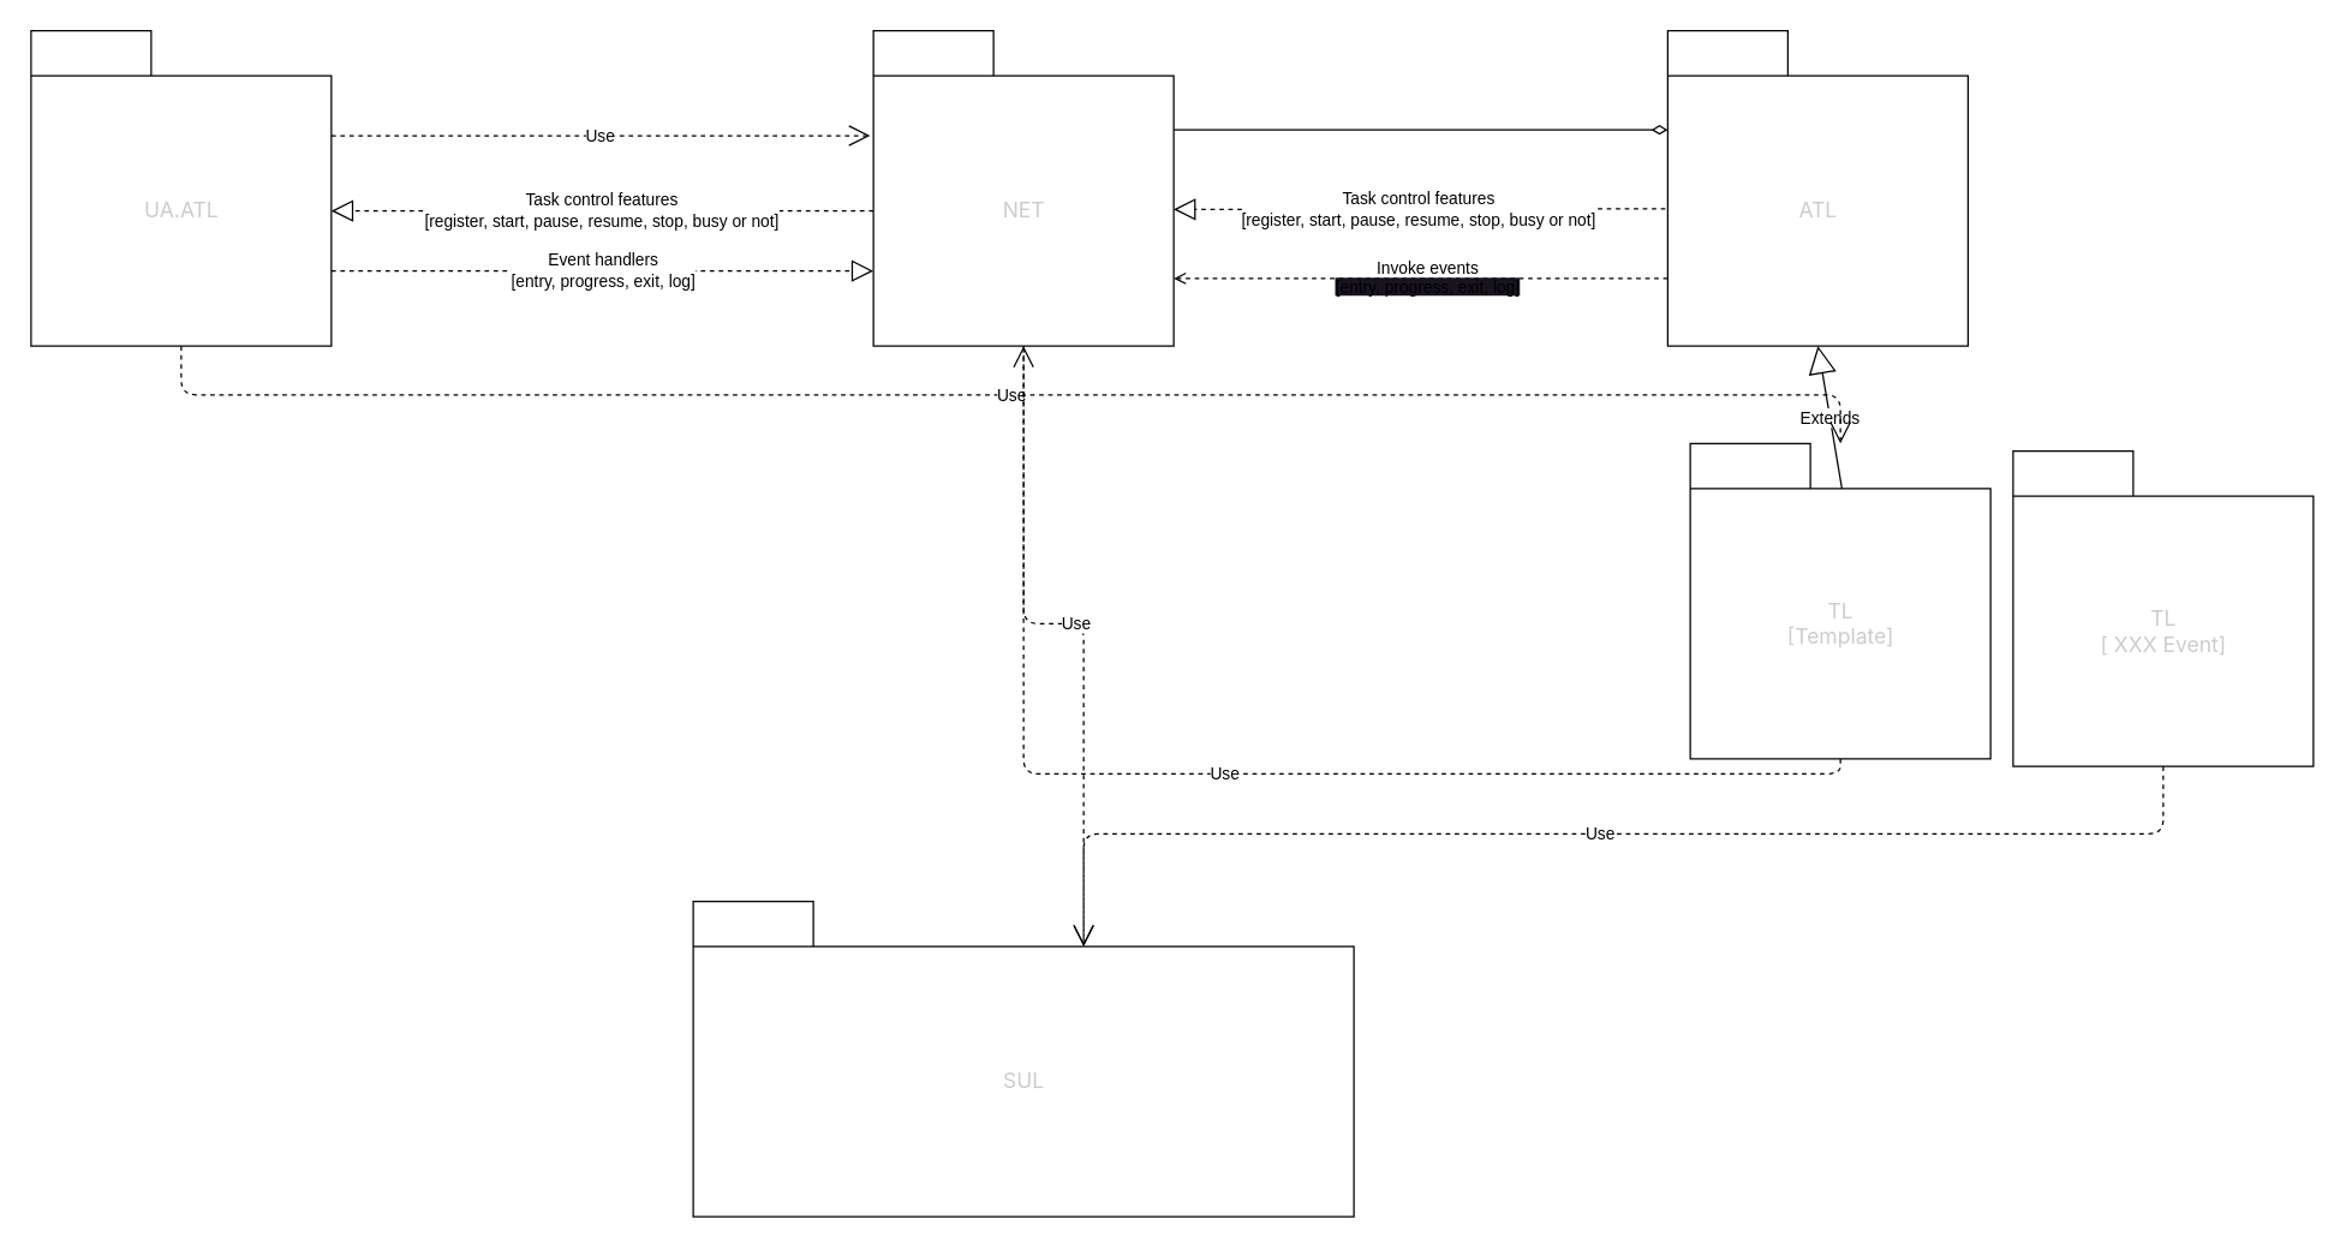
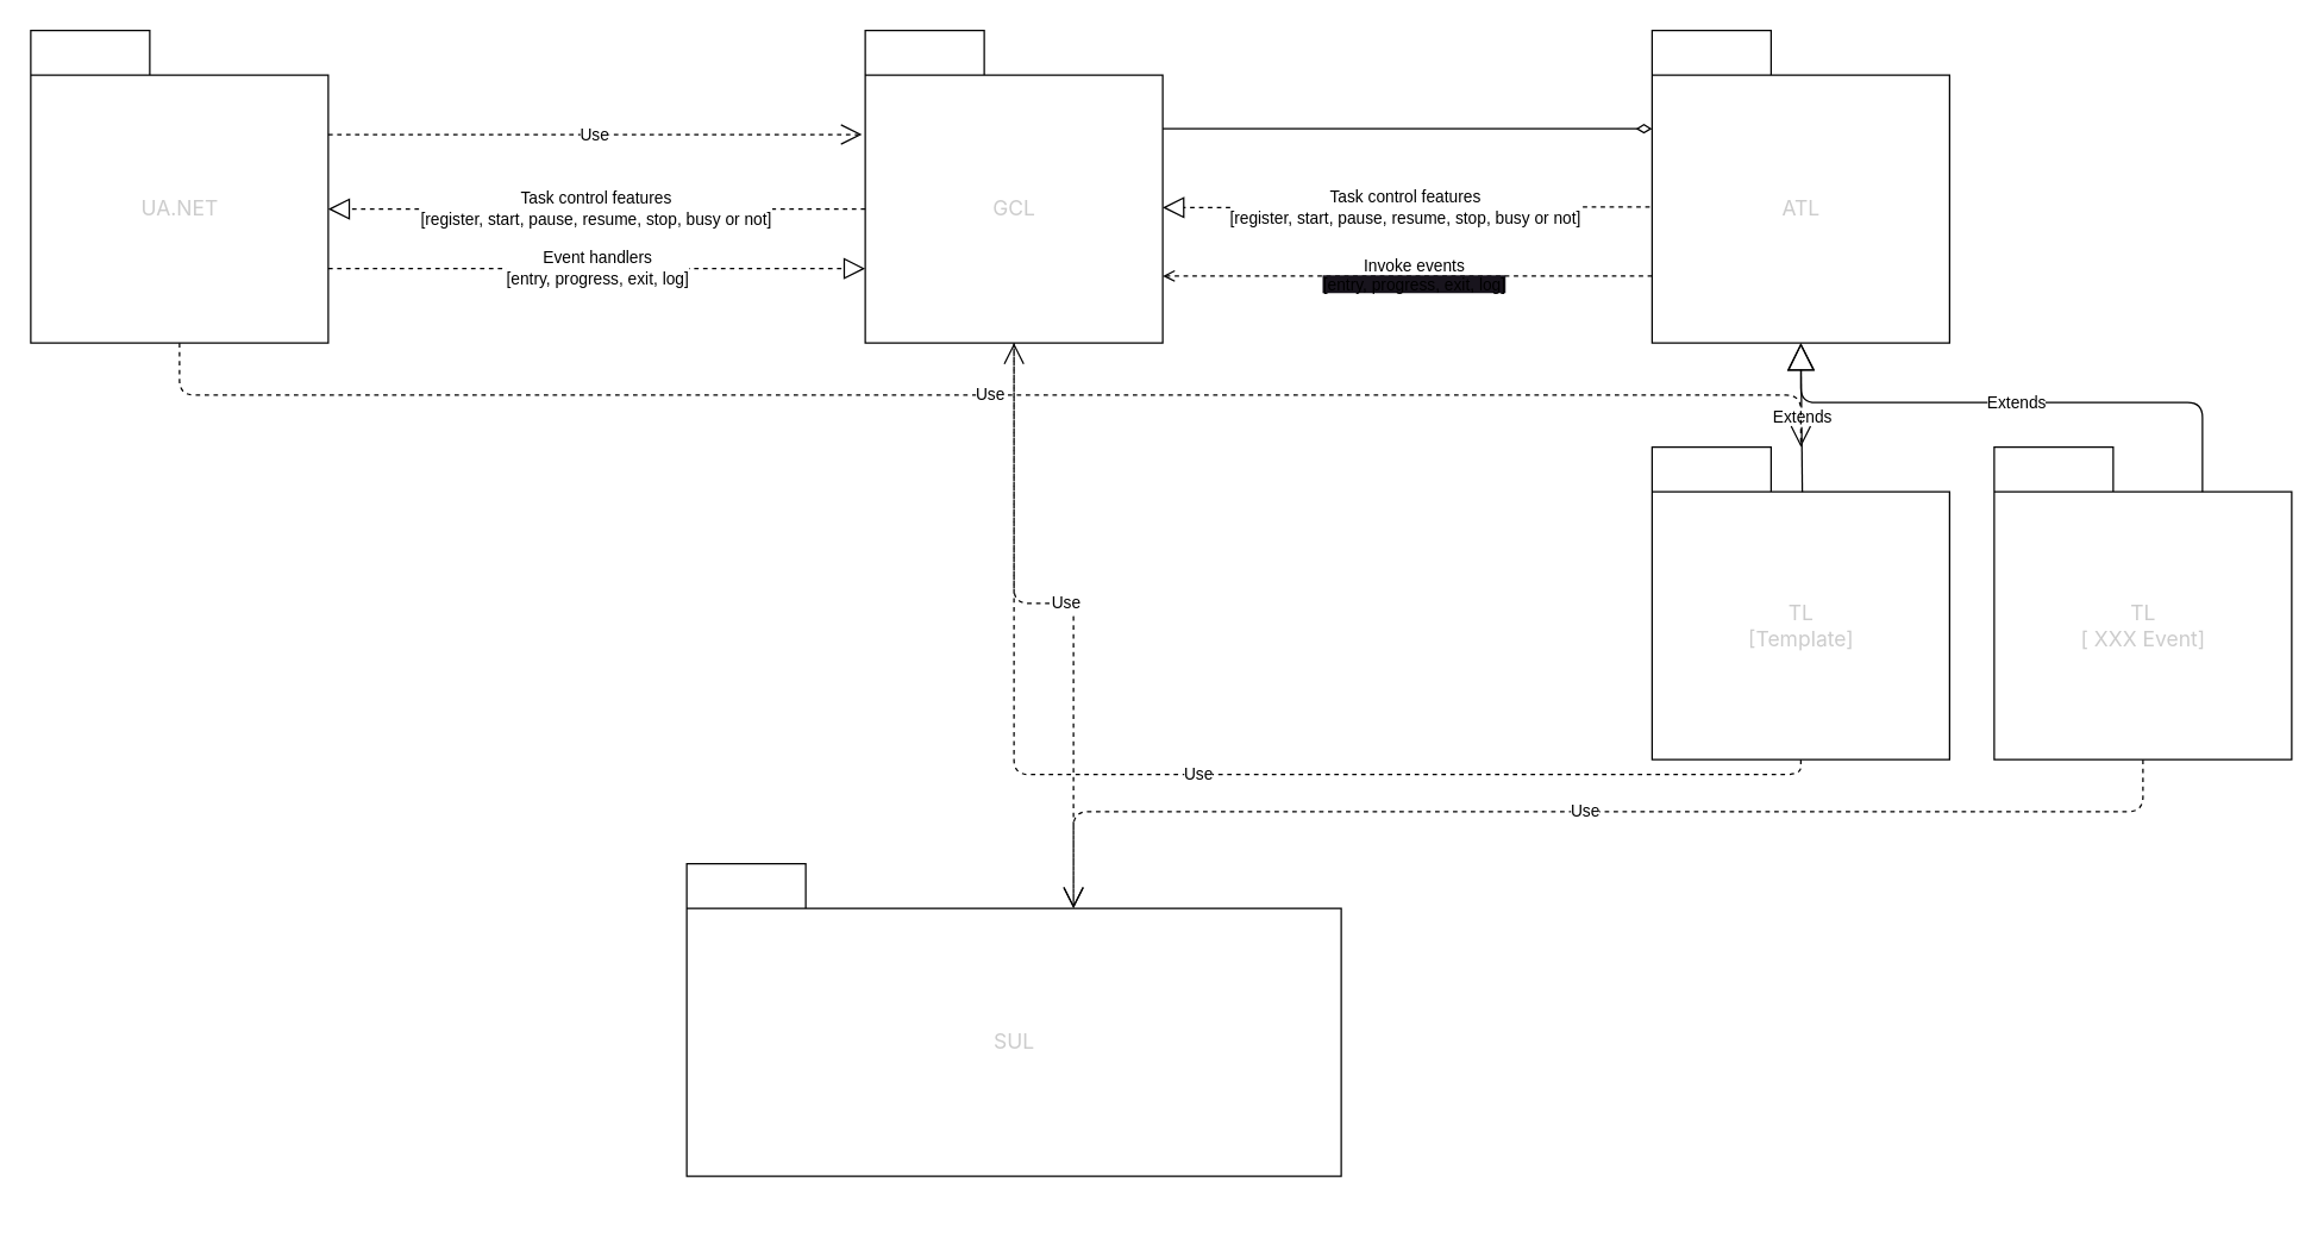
- <mxCell id="3" value="&lt;span style=&quot;color: rgb(204, 204, 204); font-family: -apple-system, BlinkMacSystemFont, &amp;quot;Segoe WPC&amp;quot;, &amp;quot;Segoe UI&amp;quot;, system-ui, Ubuntu, &amp;quot;Droid Sans&amp;quot;, sans-serif; font-size: 14px; font-weight: 400; text-align: left;&quot;&gt;UA.ATL&lt;/span&gt;" style="shape=folder;fontStyle=1;tabWidth=80;tabHeight=30;tabPosition=left;html=1;boundedLbl=1;" vertex="1" parent="1"><mxGeometry x="20" y="20" width="200" height="210" as="geometry" /></mxCell>
+ <mxCell id="3" value="&lt;span style=&quot;color: rgb(204, 204, 204); font-family: -apple-system, BlinkMacSystemFont, &amp;quot;Segoe WPC&amp;quot;, &amp;quot;Segoe UI&amp;quot;, system-ui, Ubuntu, &amp;quot;Droid Sans&amp;quot;, sans-serif; font-size: 14px; font-weight: 400; text-align: left;&quot;&gt;UA.NET&lt;/span&gt;" style="shape=folder;fontStyle=1;tabWidth=80;tabHeight=30;tabPosition=left;html=1;boundedLbl=1;" vertex="1" parent="1"><mxGeometry x="20" y="20" width="200" height="210" as="geometry" /></mxCell>
- <mxCell id="2" value="&lt;span style=&quot;color: rgb(204, 204, 204); font-family: -apple-system, BlinkMacSystemFont, &amp;quot;Segoe WPC&amp;quot;, &amp;quot;Segoe UI&amp;quot;, system-ui, Ubuntu, &amp;quot;Droid Sans&amp;quot;, sans-serif; font-size: 14px; font-weight: 400; text-align: left;&quot;&gt;NET&lt;/span&gt;" style="shape=folder;fontStyle=1;tabWidth=80;tabHeight=30;tabPosition=left;html=1;boundedLbl=1;" vertex="1" parent="1"><mxGeometry x="581" y="20" width="200" height="210" as="geometry" /></mxCell>
+ <mxCell id="2" value="&lt;span style=&quot;color: rgb(204, 204, 204); font-family: -apple-system, BlinkMacSystemFont, &amp;quot;Segoe WPC&amp;quot;, &amp;quot;Segoe UI&amp;quot;, system-ui, Ubuntu, &amp;quot;Droid Sans&amp;quot;, sans-serif; font-size: 14px; font-weight: 400; text-align: left;&quot;&gt;GCL&lt;/span&gt;" style="shape=folder;fontStyle=1;tabWidth=80;tabHeight=30;tabPosition=left;html=1;boundedLbl=1;" vertex="1" parent="1"><mxGeometry x="581" y="20" width="200" height="210" as="geometry" /></mxCell>
+ <mxCell id="15" value="Extends" style="endArrow=block;endSize=16;endFill=0;html=1;exitX=0;exitY=0;exitDx=140;exitDy=30;exitPerimeter=0;entryX=0.5;entryY=1;entryDx=0;entryDy=0;entryPerimeter=0;edgeStyle=orthogonalEdgeStyle;" edge="1" parent="1" source="14" target="4"><mxGeometry width="160" relative="1" as="geometry"><mxPoint x="1221" y="340.03" as="sourcePoint" /><mxPoint x="1390" y="230" as="targetPoint" /><Array as="points"><mxPoint x="1480" y="270" /><mxPoint x="1210" y="270" /></Array></mxGeometry></mxCell>
- <mxCell id="12" value="&lt;span style=&quot;color: rgb(204, 204, 204); font-family: -apple-system, BlinkMacSystemFont, &amp;quot;Segoe WPC&amp;quot;, &amp;quot;Segoe UI&amp;quot;, system-ui, Ubuntu, &amp;quot;Droid Sans&amp;quot;, sans-serif; font-size: 14px; font-weight: 400; text-align: left;&quot;&gt;TL&lt;br&gt;[Template]&lt;/span&gt;" style="shape=folder;fontStyle=1;tabWidth=80;tabHeight=30;tabPosition=left;html=1;boundedLbl=1;" vertex="1" parent="1"><mxGeometry x="1125" y="295" width="200" height="210" as="geometry" /></mxCell>
+ <mxCell id="12" value="&lt;span style=&quot;color: rgb(204, 204, 204); font-family: -apple-system, BlinkMacSystemFont, &amp;quot;Segoe WPC&amp;quot;, &amp;quot;Segoe UI&amp;quot;, system-ui, Ubuntu, &amp;quot;Droid Sans&amp;quot;, sans-serif; font-size: 14px; font-weight: 400; text-align: left;&quot;&gt;TL&lt;br&gt;[Template]&lt;/span&gt;" style="shape=folder;fontStyle=1;tabWidth=80;tabHeight=30;tabPosition=left;html=1;boundedLbl=1;" vertex="1" parent="1"><mxGeometry x="1110" y="300" width="200" height="210" as="geometry" /></mxCell>
- <mxCell id="5" value="&lt;span style=&quot;color: rgb(204, 204, 204); font-family: -apple-system, BlinkMacSystemFont, &amp;quot;Segoe WPC&amp;quot;, &amp;quot;Segoe UI&amp;quot;, system-ui, Ubuntu, &amp;quot;Droid Sans&amp;quot;, sans-serif; font-size: 14px; font-weight: 400; text-align: left;&quot;&gt;SUL&lt;/span&gt;" style="shape=folder;fontStyle=1;tabWidth=80;tabHeight=30;tabPosition=left;html=1;boundedLbl=1;" vertex="1" parent="1"><mxGeometry x="461" y="600" width="440" height="210" as="geometry" /></mxCell>
+ <mxCell id="5" value="&lt;span style=&quot;color: rgb(204, 204, 204); font-family: -apple-system, BlinkMacSystemFont, &amp;quot;Segoe WPC&amp;quot;, &amp;quot;Segoe UI&amp;quot;, system-ui, Ubuntu, &amp;quot;Droid Sans&amp;quot;, sans-serif; font-size: 14px; font-weight: 400; text-align: left;&quot;&gt;SUL&lt;/span&gt;" style="shape=folder;fontStyle=1;tabWidth=80;tabHeight=30;tabPosition=left;html=1;boundedLbl=1;" vertex="1" parent="1"><mxGeometry x="461" y="580" width="440" height="210" as="geometry" /></mxCell>
